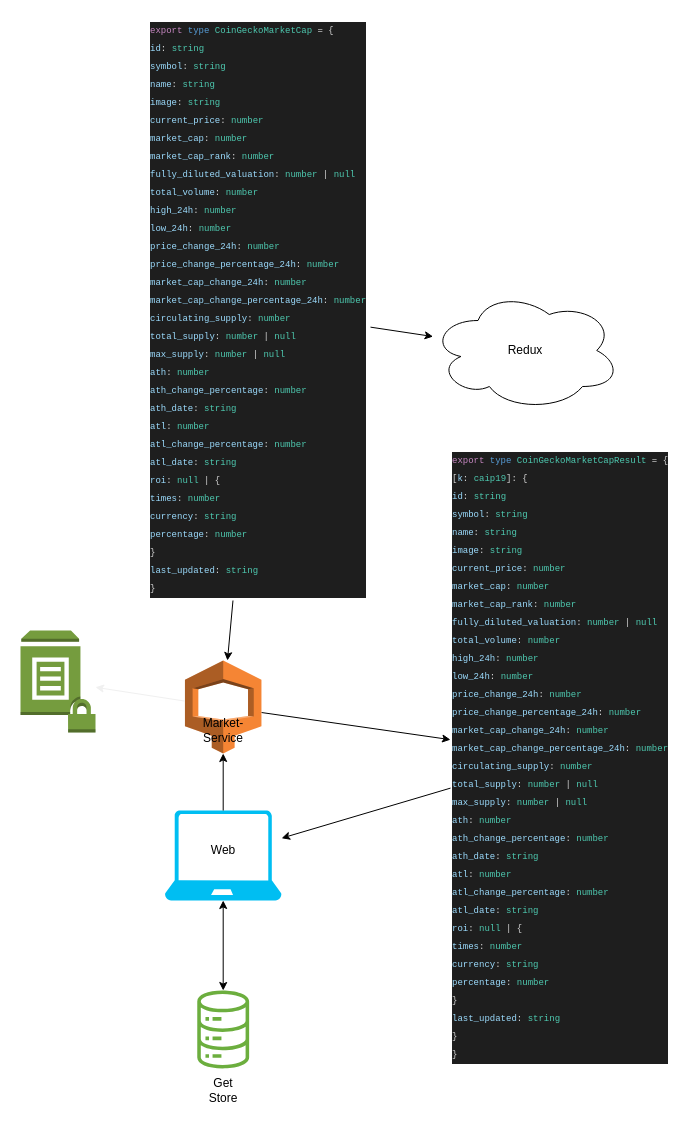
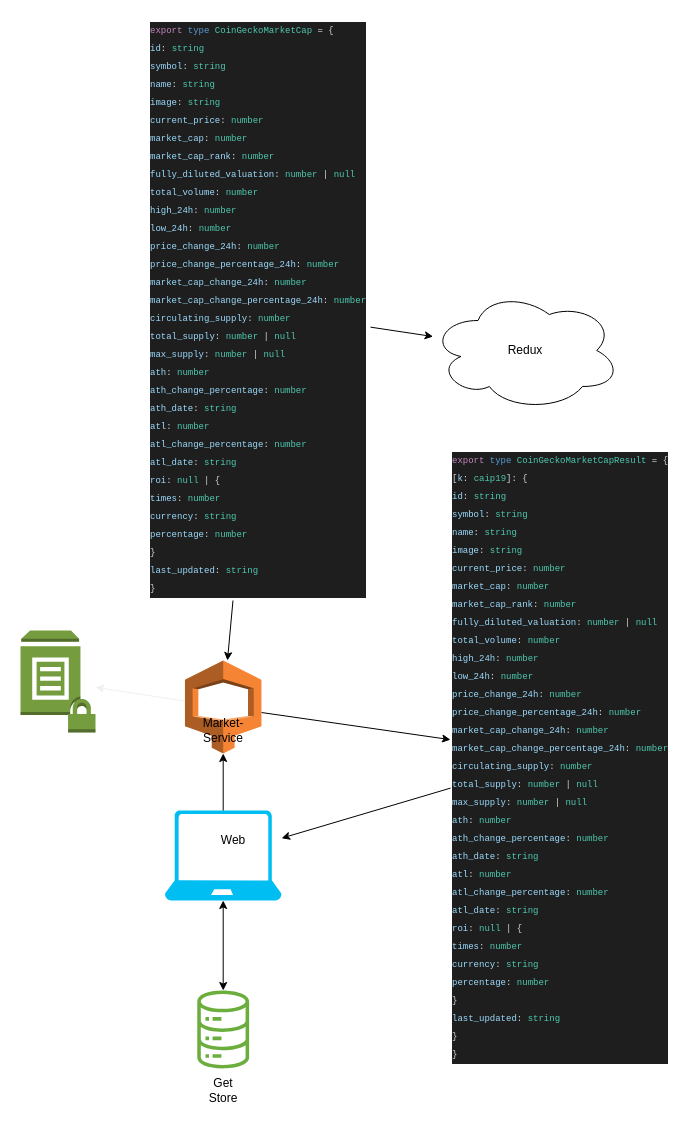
- <mxCell id="17" value="Web" style="text;html=1;strokeColor=none;fillColor=none;align=center;verticalAlign=middle;whiteSpace=wrap;rounded=0;fontSize=12;" parent="15" vertex="1"><mxGeometry x="38.37" y="30" width="40" height="20" as="geometry" /></mxCell>
+ <mxCell id="17" value="Web" style="text;html=1;strokeColor=none;fillColor=none;align=center;verticalAlign=middle;whiteSpace=wrap;rounded=0;fontSize=12;" parent="15" vertex="1"><mxGeometry x="48.37" y="20" width="40" height="20" as="geometry" /></mxCell>
